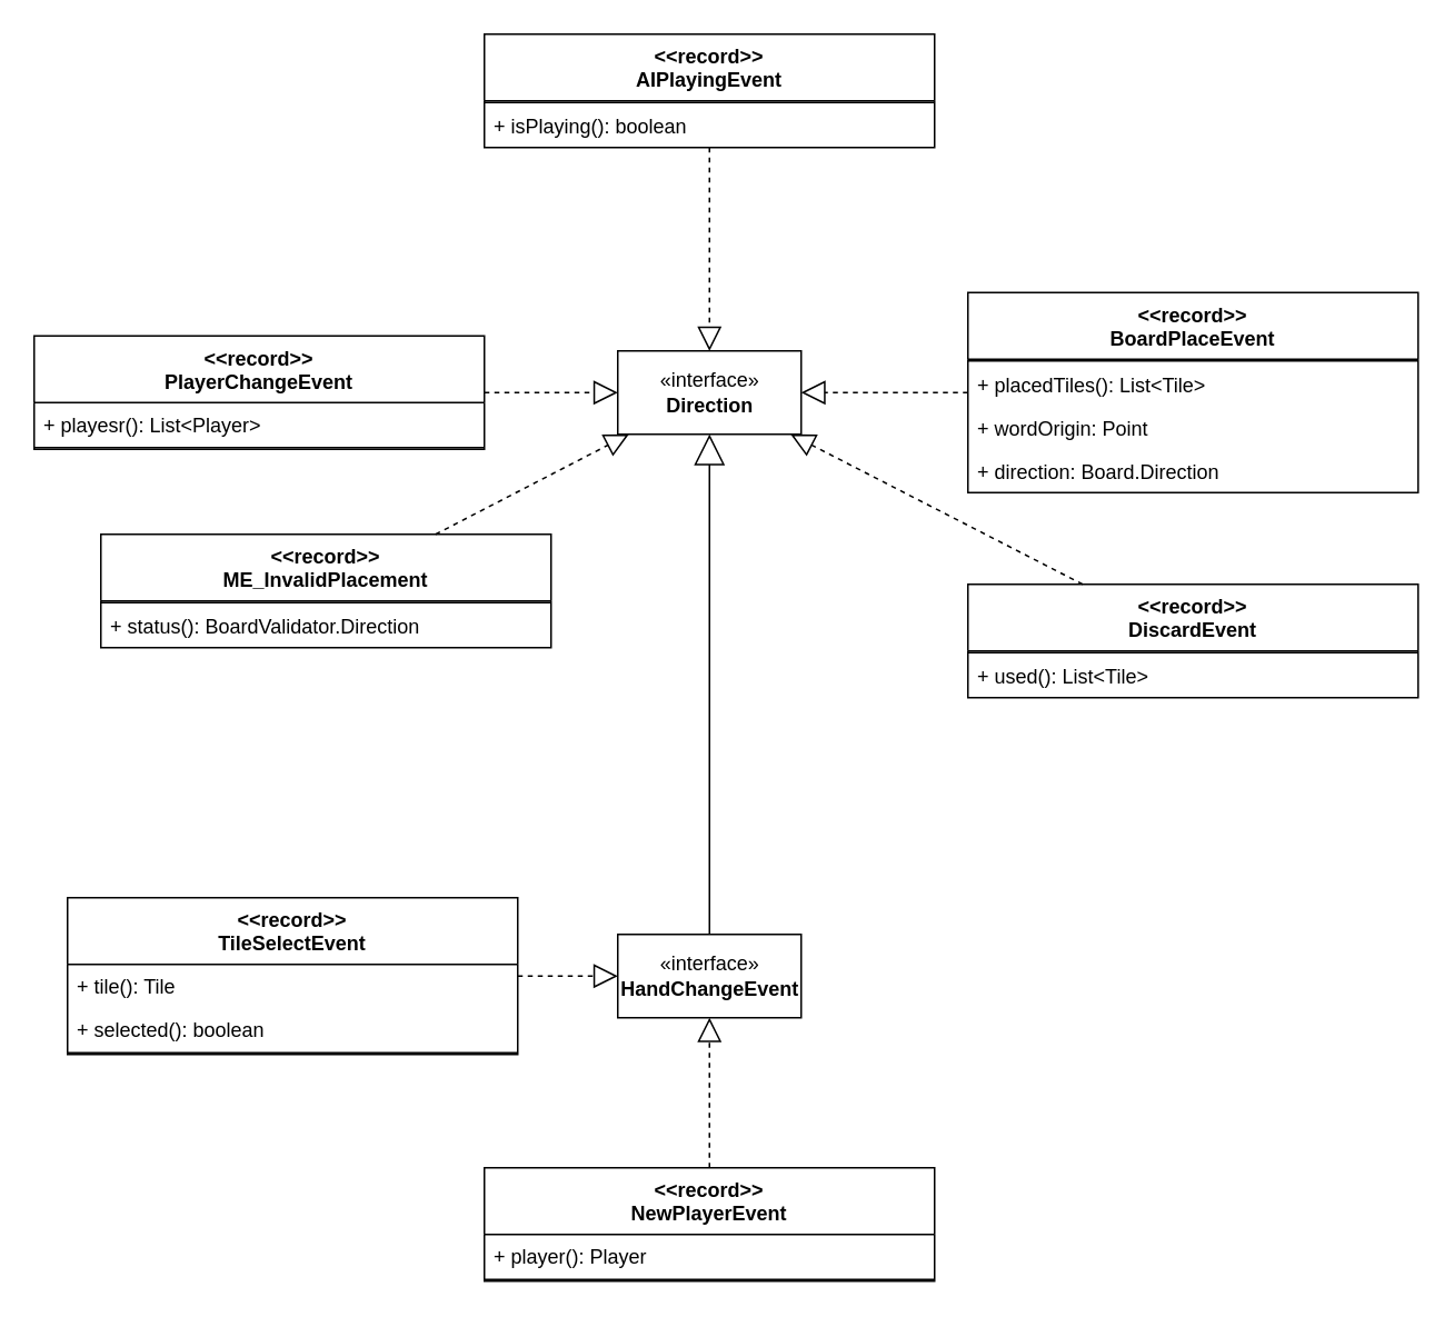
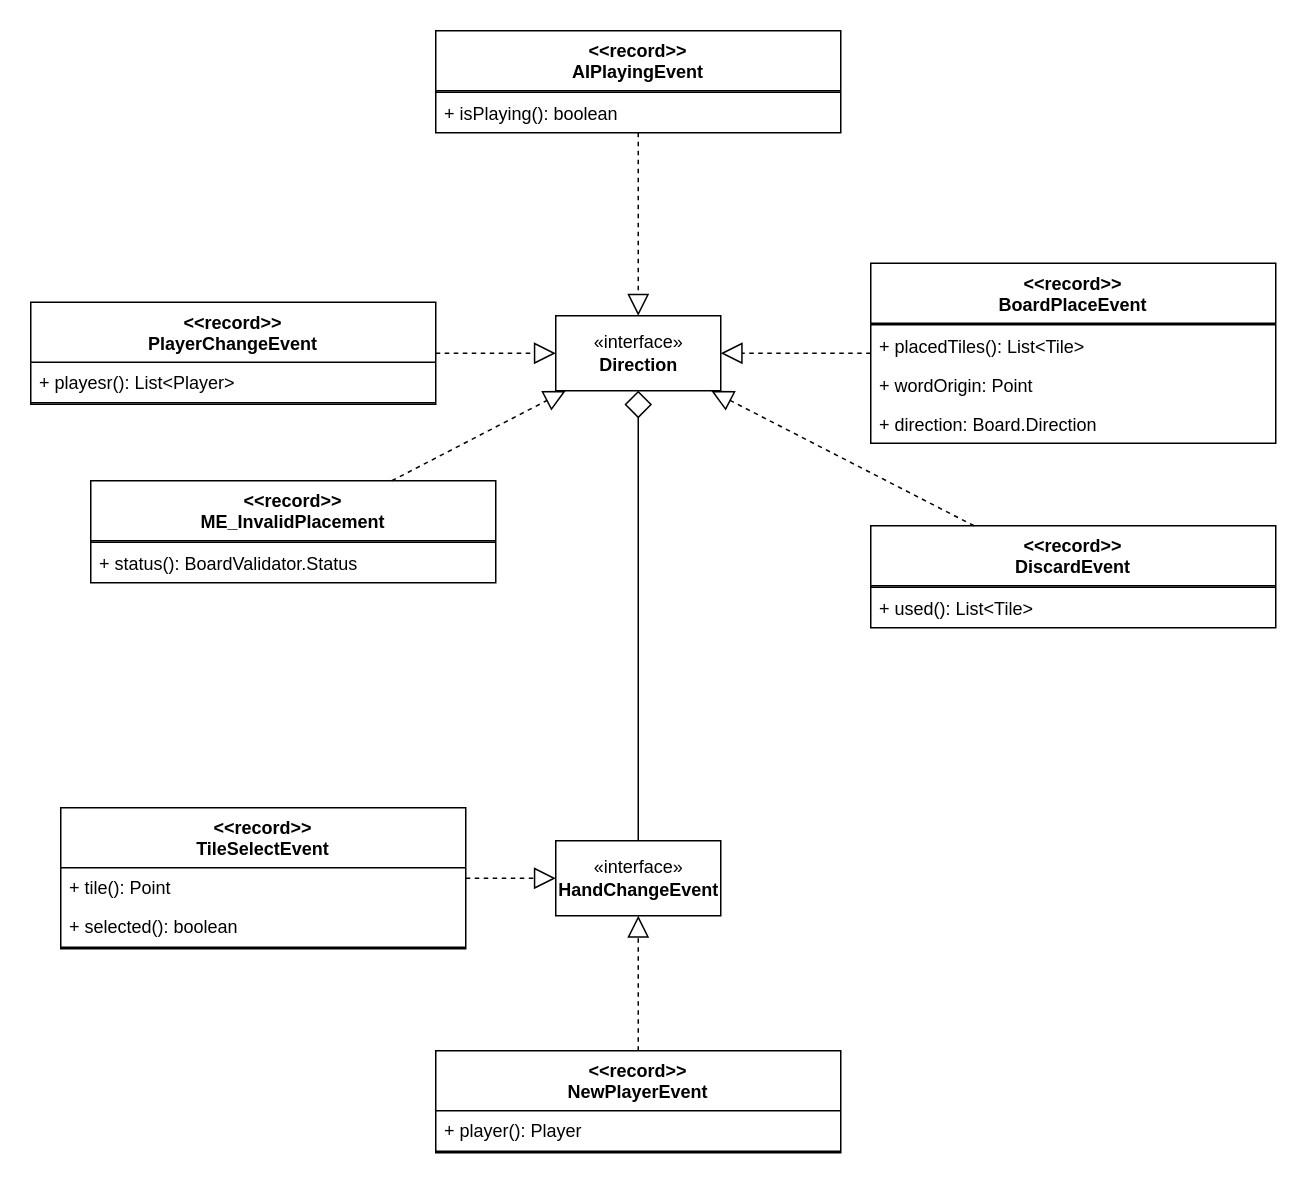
- <mxCell id="2" value="" style="endArrow=block;endSize=16;endFill=0;html=1;rounded=0;" parent="1" source="12" target="11" edge="1"><mxGeometry width="160" relative="1" as="geometry"><mxPoint x="212.17" y="470" as="sourcePoint" /><mxPoint x="250" y="290" as="targetPoint" /></mxGeometry></mxCell>
+ <mxCell id="2" value="" style="endArrow=diamond;endSize=16;endFill=0;html=1;rounded=0;" parent="1" source="12" target="11" edge="1"><mxGeometry width="160" relative="1" as="geometry"><mxPoint x="212.17" y="470" as="sourcePoint" /><mxPoint x="250" y="290" as="targetPoint" /></mxGeometry></mxCell>
- <mxCell id="30" value="+ status(): BoardValidator.Direction" style="text;strokeColor=none;fillColor=none;align=left;verticalAlign=top;spacingLeft=4;spacingRight=4;overflow=hidden;rotatable=0;points=[[0,0.5],[1,0.5]];portConstraint=eastwest;" parent="28" vertex="1"><mxGeometry y="42" width="270" height="26" as="geometry" /></mxCell>
+ <mxCell id="30" value="+ status(): BoardValidator.Status" style="text;strokeColor=none;fillColor=none;align=left;verticalAlign=top;spacingLeft=4;spacingRight=4;overflow=hidden;rotatable=0;points=[[0,0.5],[1,0.5]];portConstraint=eastwest;" parent="28" vertex="1"><mxGeometry y="42" width="270" height="26" as="geometry" /></mxCell>
- <mxCell id="15" value="+ tile(): Tile" style="text;strokeColor=none;fillColor=none;align=left;verticalAlign=top;spacingLeft=4;spacingRight=4;overflow=hidden;rotatable=0;points=[[0,0.5],[1,0.5]];portConstraint=eastwest;" parent="14" vertex="1"><mxGeometry y="40" width="270" height="26" as="geometry" /></mxCell>
+ <mxCell id="15" value="+ tile(): Point" style="text;strokeColor=none;fillColor=none;align=left;verticalAlign=top;spacingLeft=4;spacingRight=4;overflow=hidden;rotatable=0;points=[[0,0.5],[1,0.5]];portConstraint=eastwest;" parent="14" vertex="1"><mxGeometry y="40" width="270" height="26" as="geometry" /></mxCell>
